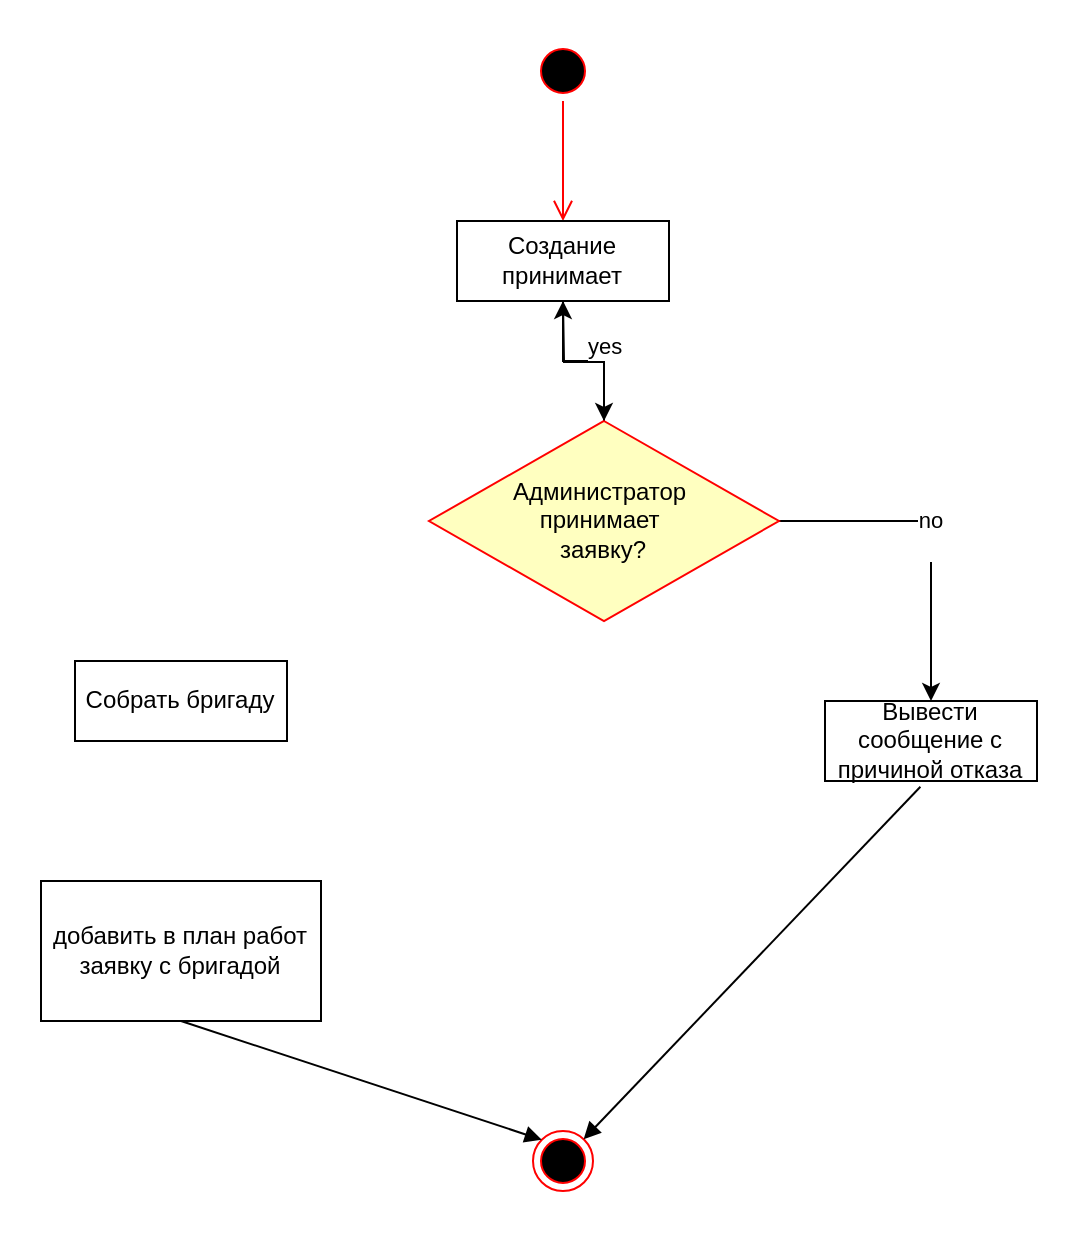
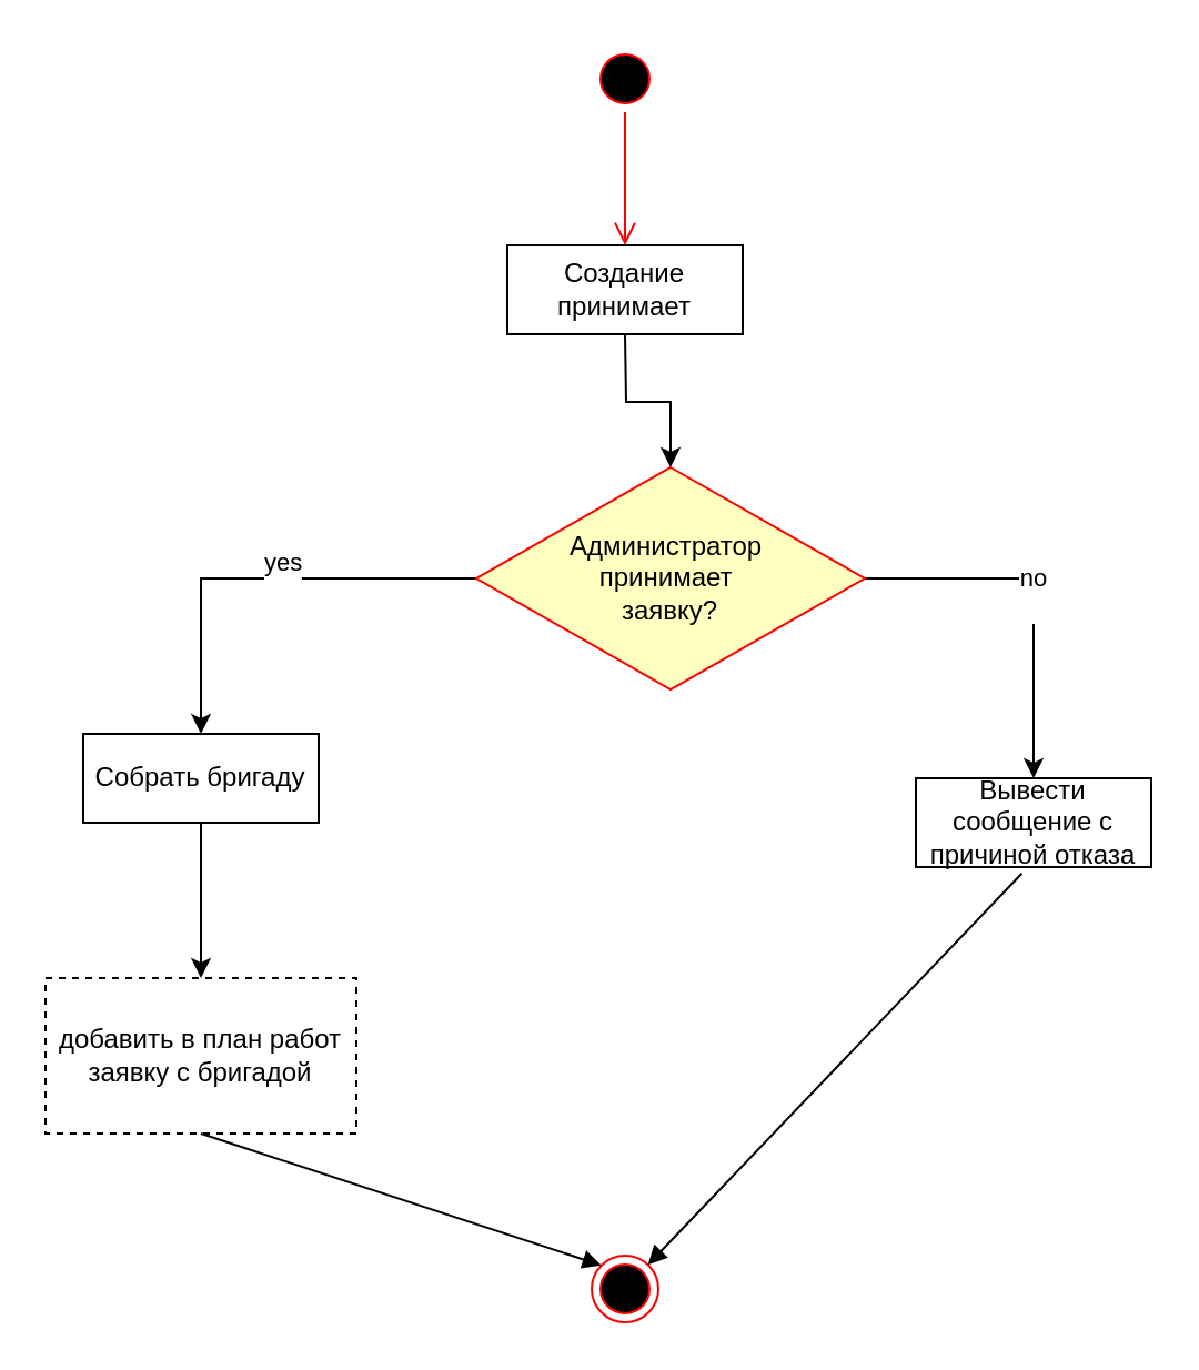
- <mxCell id="5" value="&lt;div style=&quot;&quot;&gt;yes&lt;/div&gt;&lt;div style=&quot;&quot;&gt;&lt;br&gt;&lt;/div&gt;" style="edgeStyle=orthogonalEdgeStyle;rounded=0;orthogonalLoop=1;jettySize=auto;html=1;align=left;" edge="1" parent="1" source="7" target="4"><mxGeometry relative="1" as="geometry"><mxPoint x="137" y="440" as="targetPoint" /></mxGeometry></mxCell>
+ <mxCell id="5" value="&lt;div style=&quot;&quot;&gt;yes&lt;/div&gt;&lt;div style=&quot;&quot;&gt;&lt;br&gt;&lt;/div&gt;" style="edgeStyle=orthogonalEdgeStyle;rounded=0;orthogonalLoop=1;jettySize=auto;html=1;entryX=0.5;entryY=0;entryDx=0;entryDy=0;align=left;" edge="1" parent="1" source="7" target="15"><mxGeometry relative="1" as="geometry"><mxPoint x="137" y="440" as="targetPoint" /></mxGeometry></mxCell>
+ <mxCell id="14" style="edgeStyle=orthogonalEdgeStyle;rounded=0;orthogonalLoop=1;jettySize=auto;html=1;entryX=0.5;entryY=0;entryDx=0;entryDy=0;" edge="1" parent="1" source="15" target="10"><mxGeometry relative="1" as="geometry" /></mxCell>
- <mxCell id="10" value="добавить в план работ заявку с бригадой" style="rounded=0;whiteSpace=wrap;html=1;" parent="1" vertex="1"><mxGeometry x="20" y="440" width="140" height="70" as="geometry" /></mxCell>
+ <mxCell id="10" value="добавить в план работ заявку с бригадой" style="rounded=0;whiteSpace=wrap;html=1;dashed=1;" parent="1" vertex="1"><mxGeometry x="20" y="440" width="140" height="70" as="geometry" /></mxCell>
